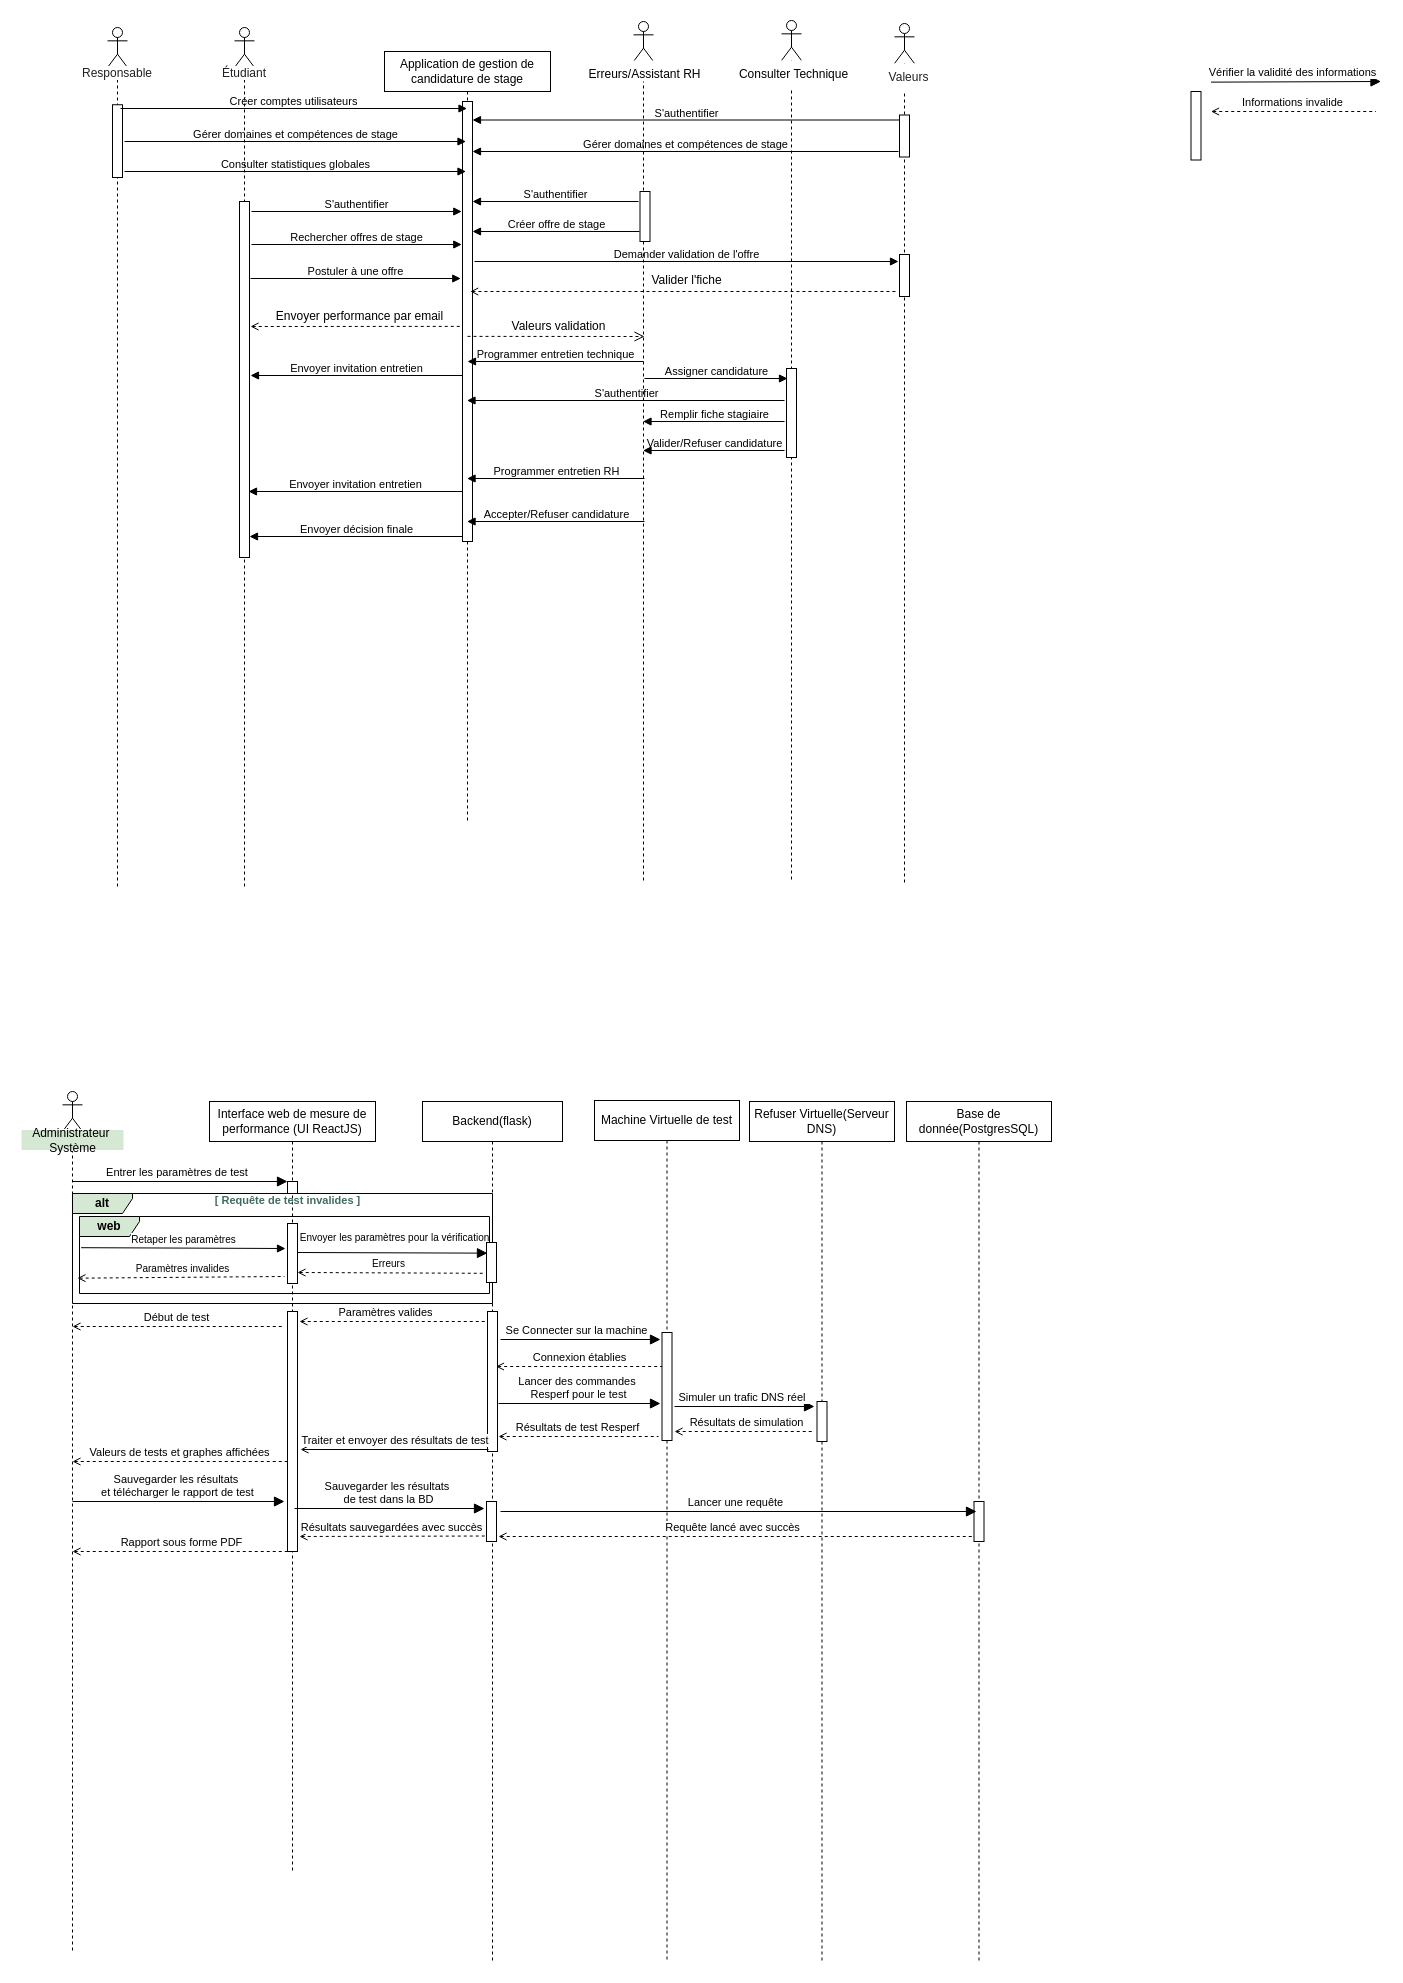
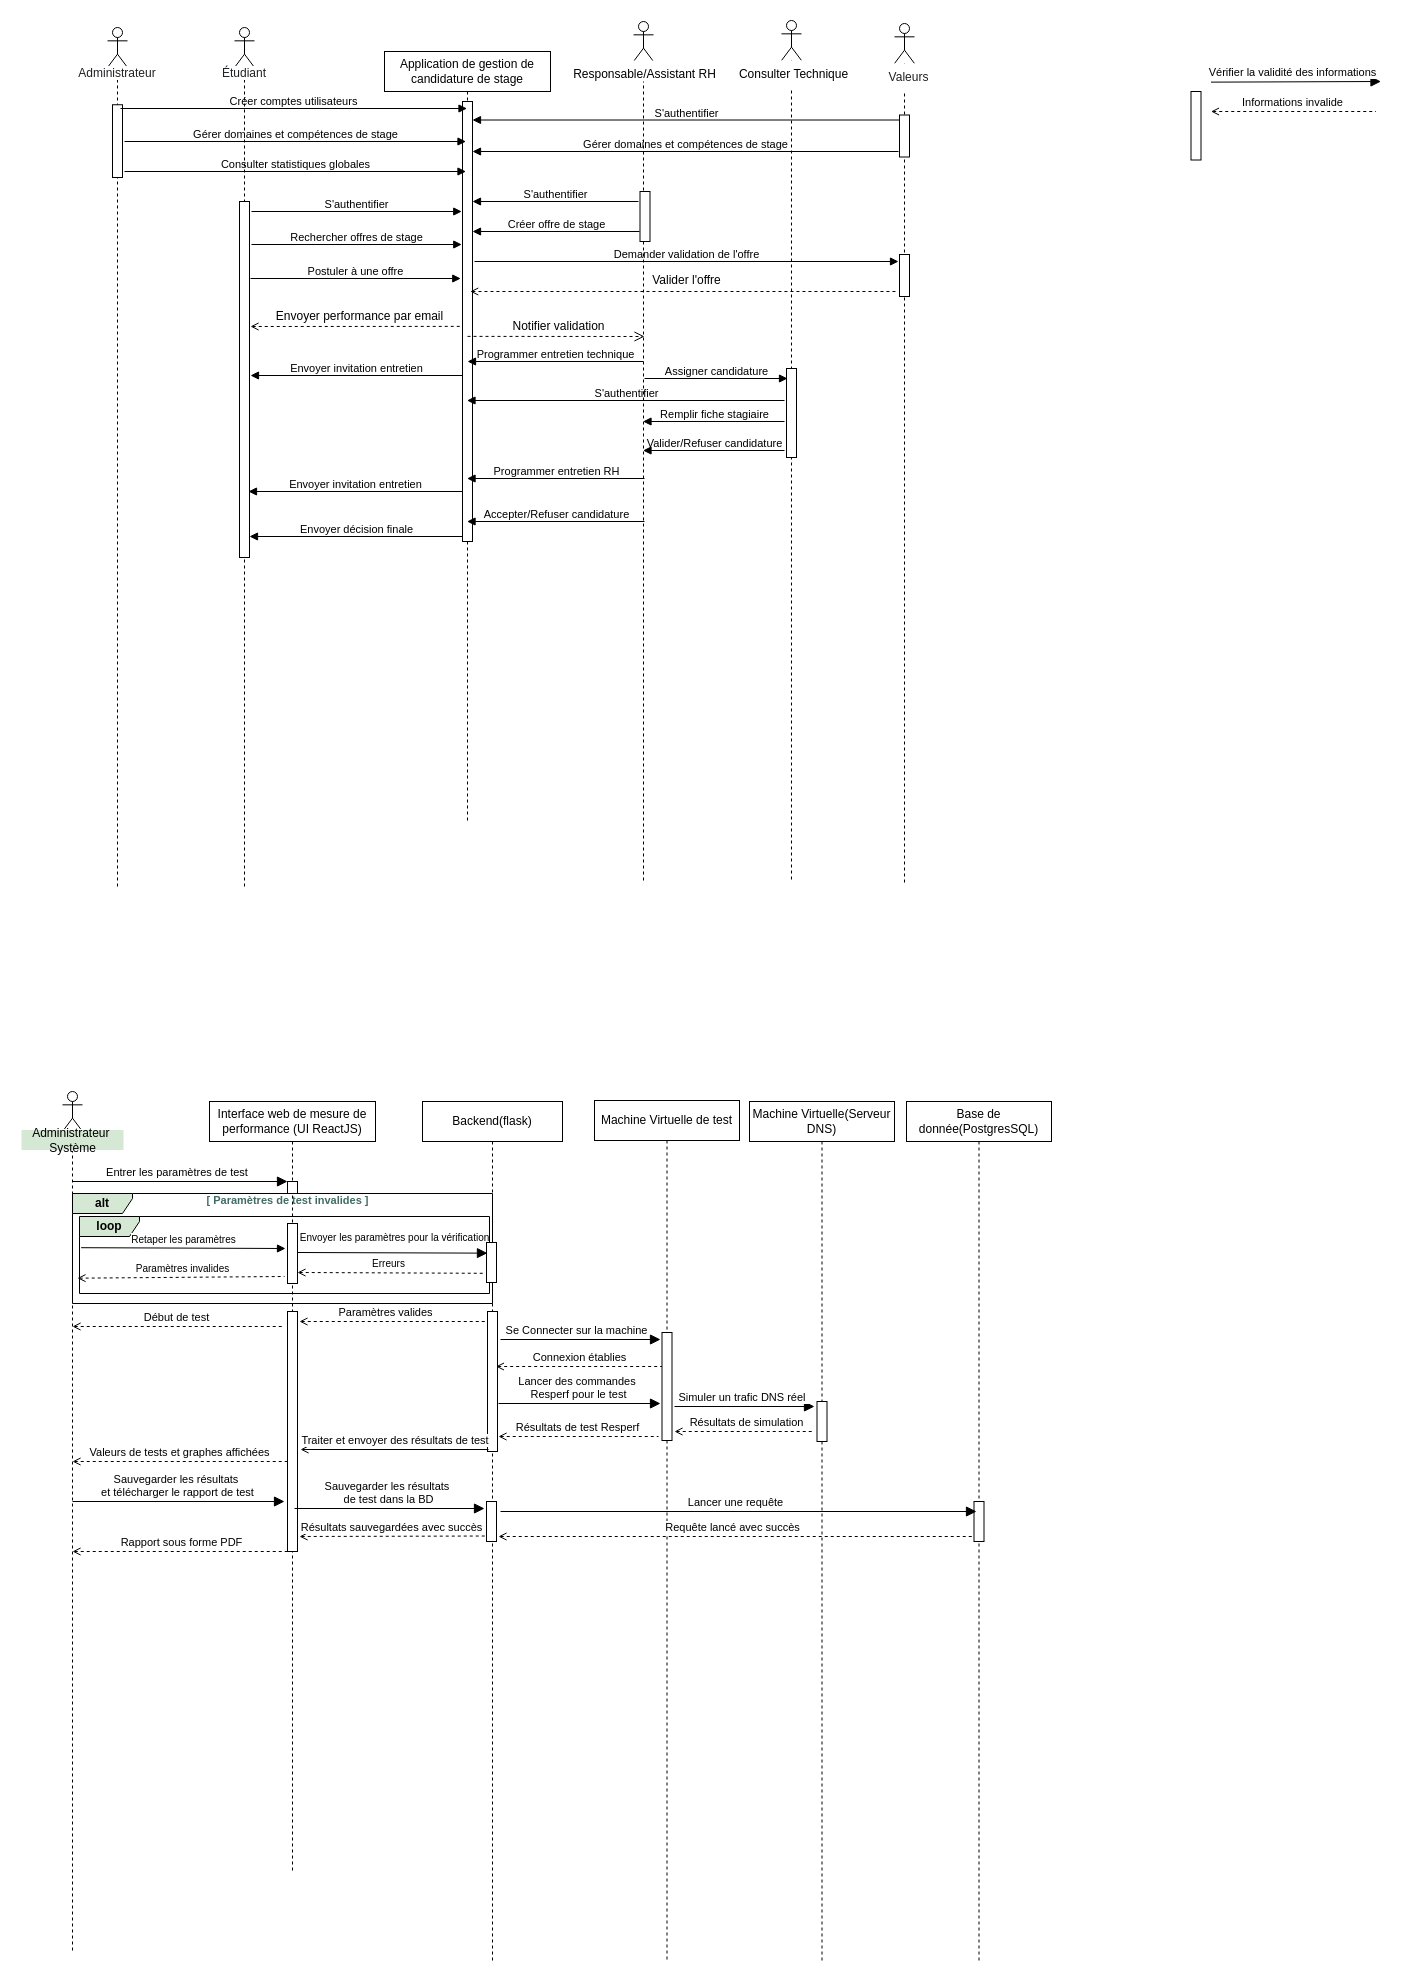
- <mxCell id="68" value="&lt;span style=&quot;color: rgb(32, 33, 36); font-family: &amp;quot;Google Sans&amp;quot;, Arial, sans-serif; text-align: left; background-color: rgb(255, 255, 255);&quot;&gt;&lt;font style=&quot;font-size: 12px;&quot;&gt;Responsable&lt;/font&gt;&lt;/span&gt;" style="text;whiteSpace=wrap;html=1;align=center;" vertex="1" parent="1"><mxGeometry x="62" y="59" width="110" height="50" as="geometry" /></mxCell>
+ <mxCell id="68" value="&lt;span style=&quot;color: rgb(32, 33, 36); font-family: &amp;quot;Google Sans&amp;quot;, Arial, sans-serif; text-align: left; background-color: rgb(255, 255, 255);&quot;&gt;&lt;font style=&quot;font-size: 12px;&quot;&gt;Administrateur&lt;/font&gt;&lt;/span&gt;" style="text;whiteSpace=wrap;html=1;align=center;" vertex="1" parent="1"><mxGeometry x="62" y="59" width="110" height="50" as="geometry" /></mxCell>
- <mxCell id="58" value="Erreurs/Assistant RH" style="text;whiteSpace=wrap;html=1;align=center;fillColor=#FFFFFF;" vertex="1" parent="1"><mxGeometry x="562" y="60" width="165" height="21" as="geometry" /></mxCell>
+ <mxCell id="58" value="Responsable/Assistant RH" style="text;whiteSpace=wrap;html=1;align=center;fillColor=#FFFFFF;" vertex="1" parent="1"><mxGeometry x="562" y="60" width="165" height="21" as="geometry" /></mxCell>
- <mxCell id="78" value="&lt;p data-pm-slice=&quot;1 1 []&quot;&gt;Valider l'fiche&lt;/p&gt;" style="text;html=1;align=center;verticalAlign=middle;resizable=0;points=[];autosize=1;strokeColor=none;fillColor=none;" vertex="1" parent="1"><mxGeometry x="641" y="255" width="90" height="50" as="geometry" /></mxCell>
+ <mxCell id="78" value="&lt;p data-pm-slice=&quot;1 1 []&quot;&gt;Valider l'offre&lt;/p&gt;" style="text;html=1;align=center;verticalAlign=middle;resizable=0;points=[];autosize=1;strokeColor=none;fillColor=none;" vertex="1" parent="1"><mxGeometry x="641" y="255" width="90" height="50" as="geometry" /></mxCell>
- <mxCell id="80" value="&lt;p data-pm-slice=&quot;1 1 []&quot;&gt;Valeurs validation&lt;/p&gt;" style="text;html=1;align=center;verticalAlign=middle;resizable=0;points=[];autosize=1;strokeColor=none;fillColor=none;" vertex="1" parent="1"><mxGeometry x="498" y="301" width="120" height="50" as="geometry" /></mxCell>
+ <mxCell id="80" value="&lt;p data-pm-slice=&quot;1 1 []&quot;&gt;Notifier validation&lt;/p&gt;" style="text;html=1;align=center;verticalAlign=middle;resizable=0;points=[];autosize=1;strokeColor=none;fillColor=none;" vertex="1" parent="1"><mxGeometry x="498" y="301" width="120" height="50" as="geometry" /></mxCell>
- <mxCell id="50" value="Refuser Virtuelle(Serveur DNS)" style="shape=umlLifeline;perimeter=lifelinePerimeter;whiteSpace=wrap;html=1;container=0;dropTarget=0;collapsible=0;recursiveResize=0;outlineConnect=0;portConstraint=eastwest;newEdgeStyle={&quot;edgeStyle&quot;:&quot;elbowEdgeStyle&quot;,&quot;elbow&quot;:&quot;vertical&quot;,&quot;curved&quot;:0,&quot;rounded&quot;:0};" vertex="1" parent="1"><mxGeometry x="749" y="1101" width="145" height="860" as="geometry" /></mxCell>
+ <mxCell id="50" value="Machine Virtuelle(Serveur DNS)" style="shape=umlLifeline;perimeter=lifelinePerimeter;whiteSpace=wrap;html=1;container=0;dropTarget=0;collapsible=0;recursiveResize=0;outlineConnect=0;portConstraint=eastwest;newEdgeStyle={&quot;edgeStyle&quot;:&quot;elbowEdgeStyle&quot;,&quot;elbow&quot;:&quot;vertical&quot;,&quot;curved&quot;:0,&quot;rounded&quot;:0};" vertex="1" parent="1"><mxGeometry x="749" y="1101" width="145" height="860" as="geometry" /></mxCell>
- <mxCell id="40" value="&lt;b&gt;&lt;font color=&quot;#406b63&quot; style=&quot;font-size: 11px;&quot;&gt;[ Requête de test invalides ]&lt;/font&gt;&lt;/b&gt;" style="text;html=1;align=center;verticalAlign=middle;whiteSpace=wrap;rounded=0;" vertex="1" parent="34"><mxGeometry x="57.5" y="-8" width="315" height="30" as="geometry" /></mxCell>
+ <mxCell id="40" value="&lt;b&gt;&lt;font color=&quot;#406b63&quot; style=&quot;font-size: 11px;&quot;&gt;[ Paramètres de test invalides ]&lt;/font&gt;&lt;/b&gt;" style="text;html=1;align=center;verticalAlign=middle;whiteSpace=wrap;rounded=0;" vertex="1" parent="34"><mxGeometry x="57.5" y="-8" width="315" height="30" as="geometry" /></mxCell>
- <mxCell id="36" value="&lt;b&gt;web&lt;/b&gt;" style="shape=umlFrame;whiteSpace=wrap;html=1;pointerEvents=0;width=60;height=20;fillColor=#D5E8D4;" vertex="1" parent="34"><mxGeometry x="7" y="23" width="410" height="77" as="geometry" /></mxCell>
+ <mxCell id="36" value="&lt;b&gt;loop&lt;/b&gt;" style="shape=umlFrame;whiteSpace=wrap;html=1;pointerEvents=0;width=60;height=20;fillColor=#D5E8D4;" vertex="1" parent="34"><mxGeometry x="7" y="23" width="410" height="77" as="geometry" /></mxCell>
